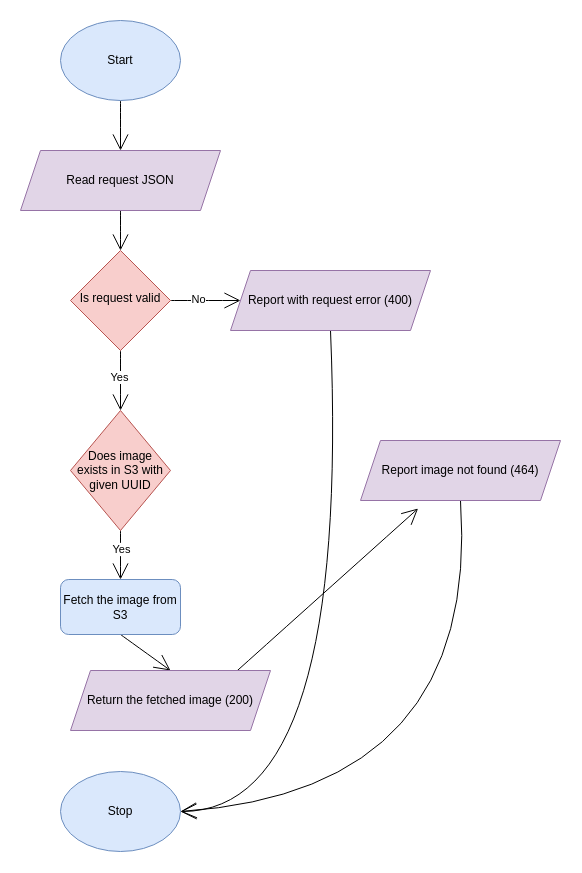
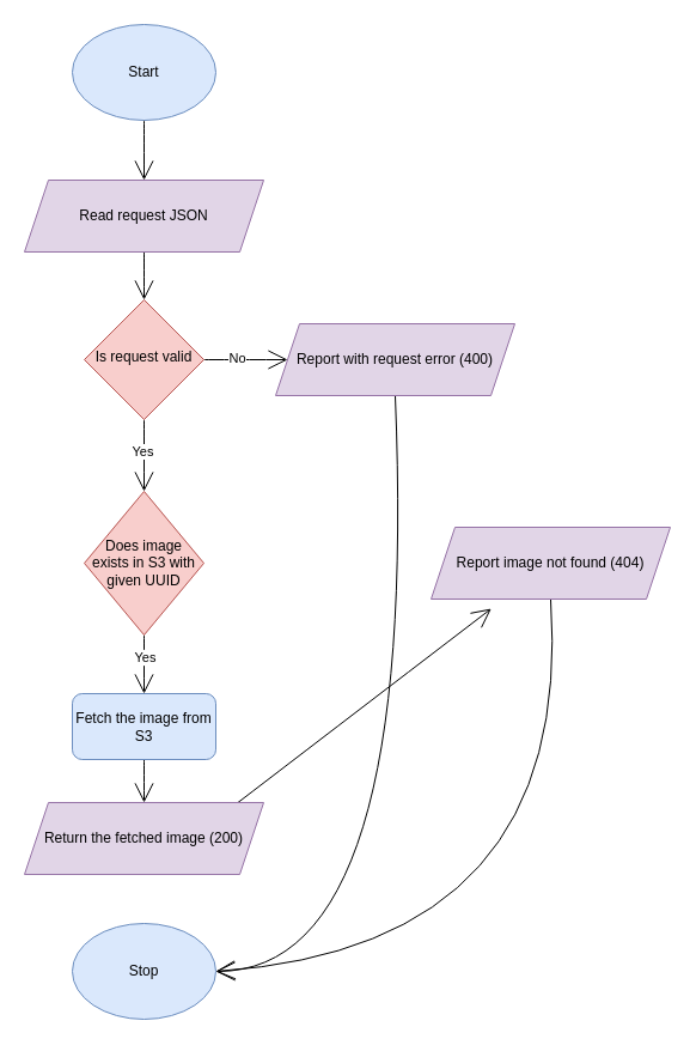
- <mxCell id="22" value="Report image not found (464)" style="shape=parallelogram;perimeter=parallelogramPerimeter;whiteSpace=wrap;html=1;fixedSize=1;hachureGap=4;pointerEvents=0;fillColor=#e1d5e7;strokeColor=#9673a6;" vertex="1" parent="1"><mxGeometry x="360" y="440" width="200" height="60" as="geometry" /></mxCell>
+ <mxCell id="22" value="Report image not found (404)" style="shape=parallelogram;perimeter=parallelogramPerimeter;whiteSpace=wrap;html=1;fixedSize=1;hachureGap=4;pointerEvents=0;fillColor=#e1d5e7;strokeColor=#9673a6;" vertex="1" parent="1"><mxGeometry x="360" y="440" width="200" height="60" as="geometry" /></mxCell>
- <mxCell id="14" value="&lt;span&gt;Return the fetched image (200)&lt;/span&gt;" style="shape=parallelogram;perimeter=parallelogramPerimeter;whiteSpace=wrap;html=1;fixedSize=1;hachureGap=4;pointerEvents=0;fillColor=#e1d5e7;strokeColor=#9673a6;" vertex="1" parent="1"><mxGeometry x="70" y="670" width="200" height="60" as="geometry" /></mxCell>
+ <mxCell id="14" value="&lt;span&gt;Return the fetched image (200)&lt;/span&gt;" style="shape=parallelogram;perimeter=parallelogramPerimeter;whiteSpace=wrap;html=1;fixedSize=1;hachureGap=4;pointerEvents=0;fillColor=#e1d5e7;strokeColor=#9673a6;" vertex="1" parent="1"><mxGeometry x="20" y="670" width="200" height="60" as="geometry" /></mxCell>
